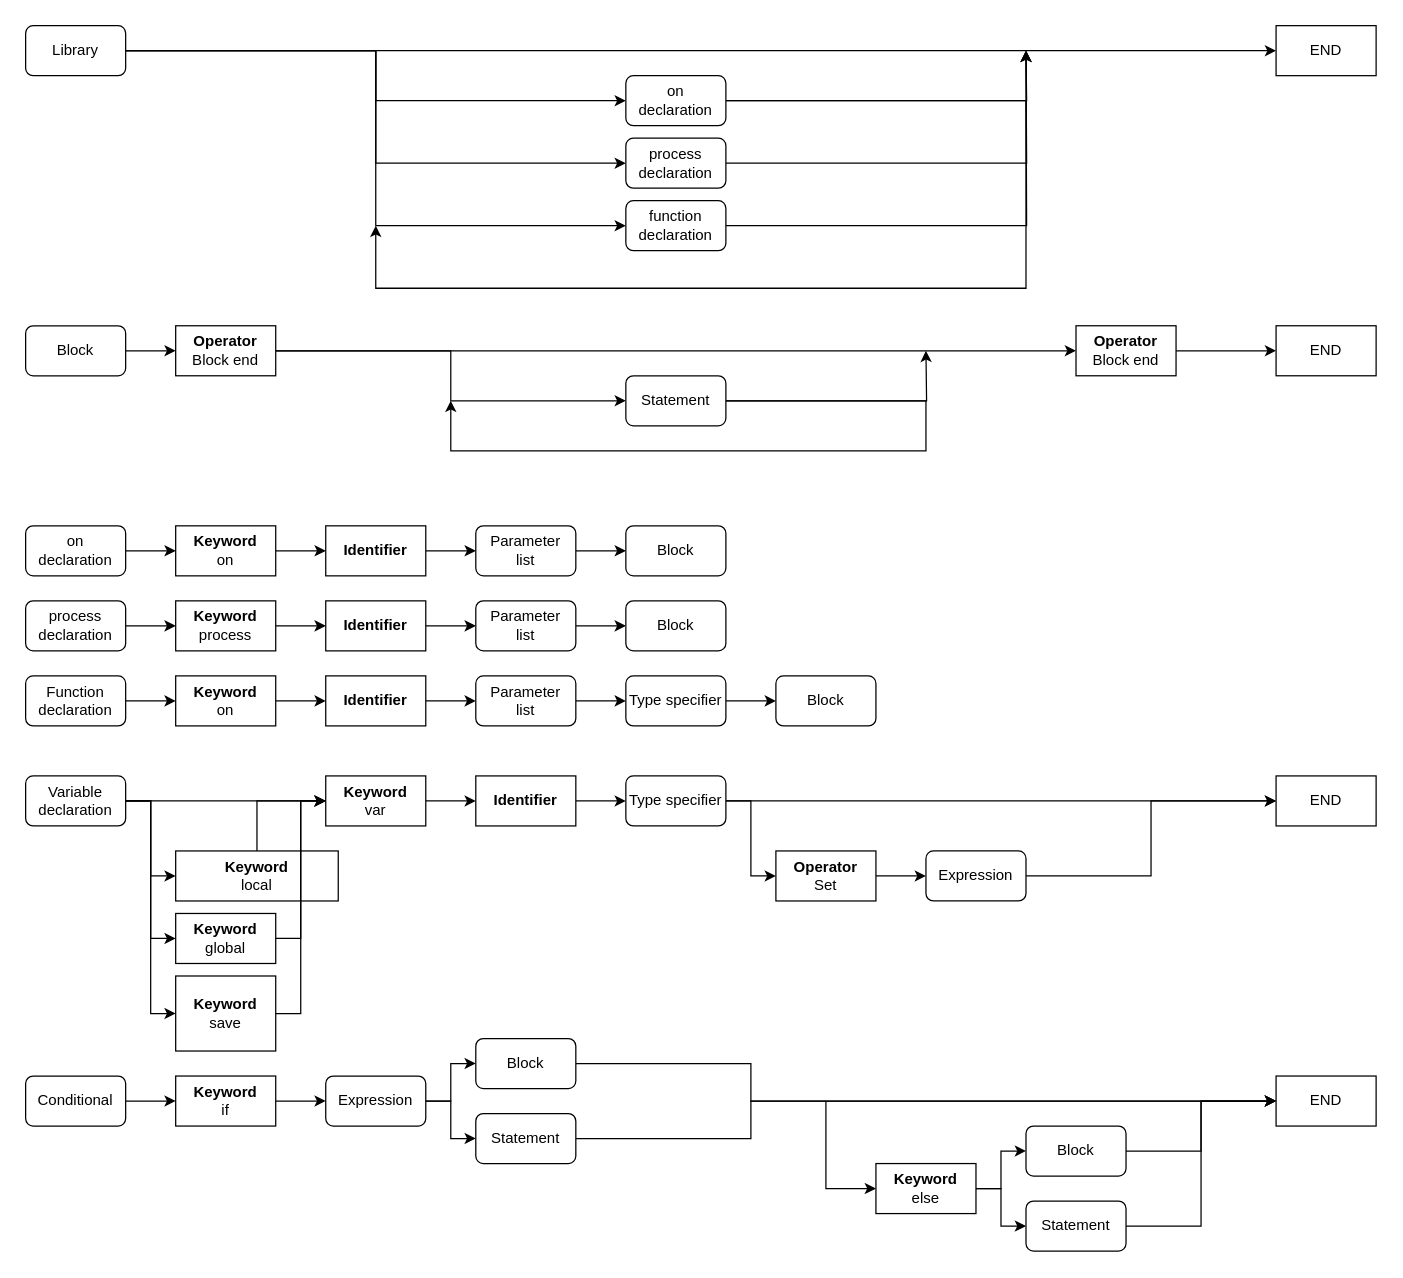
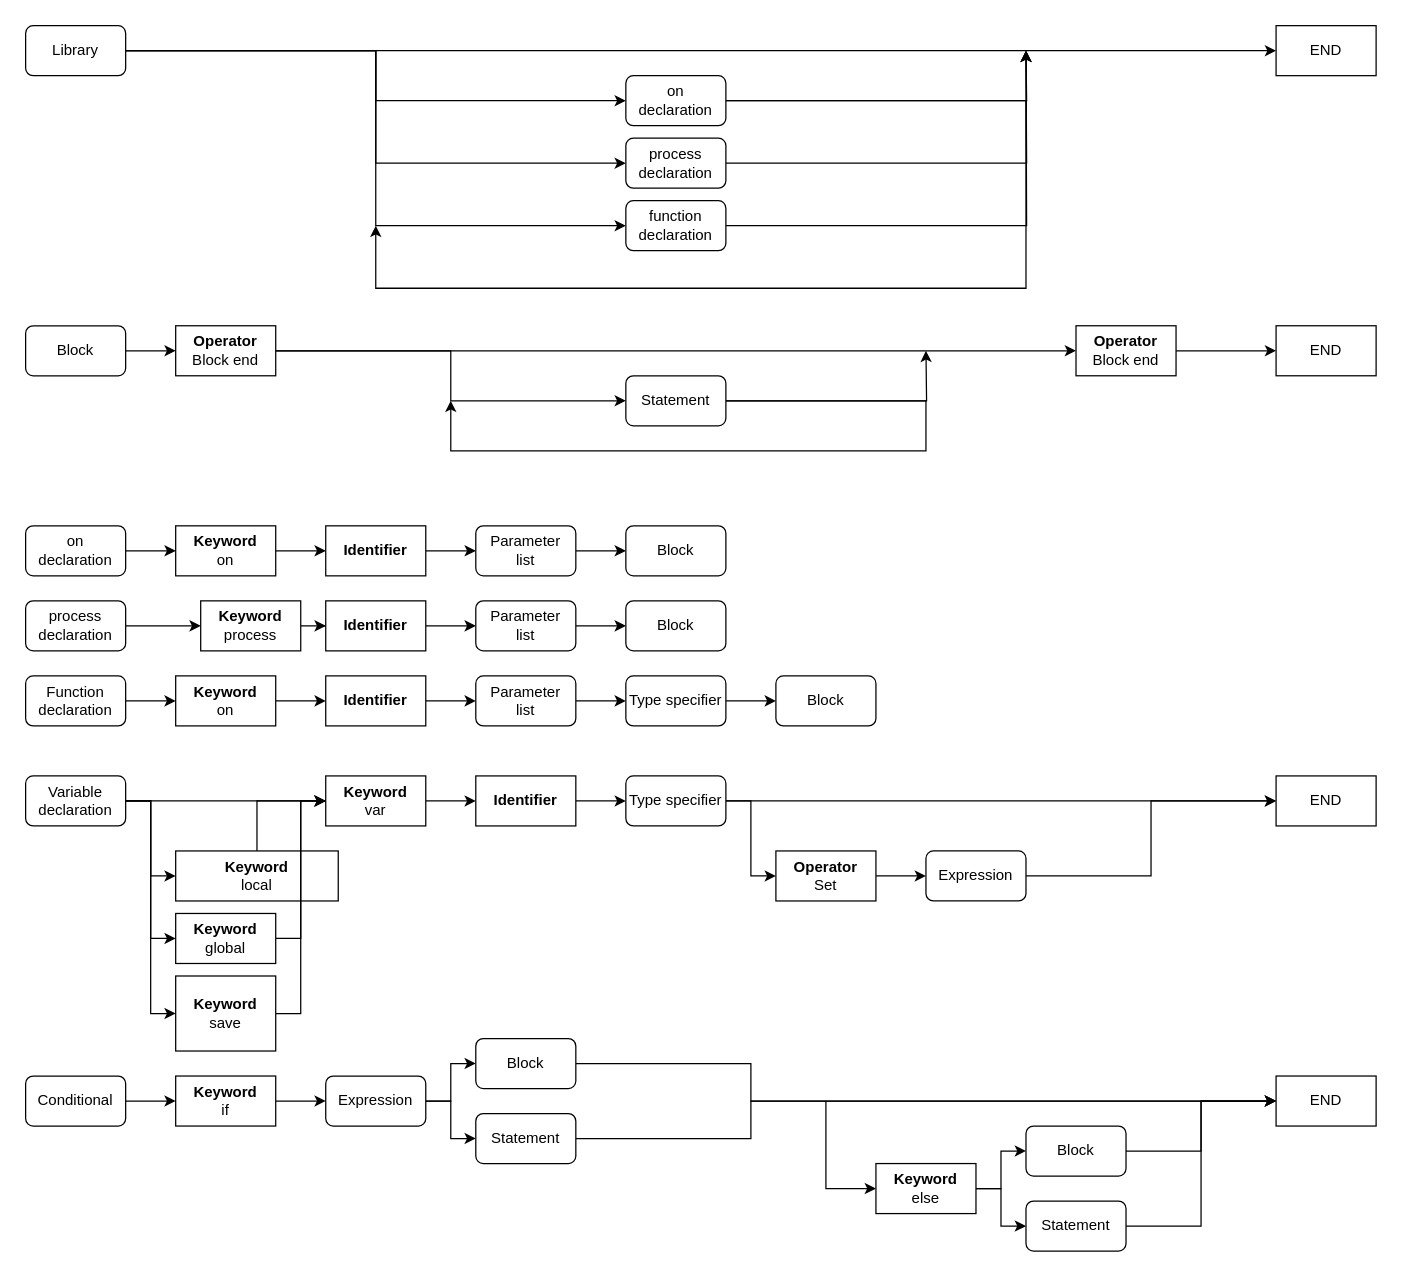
- <mxCell id="37" value="&lt;b&gt;Keyword&lt;br&gt;&lt;/b&gt;process&lt;br&gt;&lt;b&gt;&lt;/b&gt;" style="rounded=0;whiteSpace=wrap;html=1;" parent="1" vertex="1"><mxGeometry x="140" y="480" width="80" height="40" as="geometry" /></mxCell>
+ <mxCell id="37" value="&lt;b&gt;Keyword&lt;br&gt;&lt;/b&gt;process&lt;br&gt;&lt;b&gt;&lt;/b&gt;" style="rounded=0;whiteSpace=wrap;html=1;" parent="1" vertex="1"><mxGeometry x="160" y="480" width="80" height="40" as="geometry" /></mxCell>
